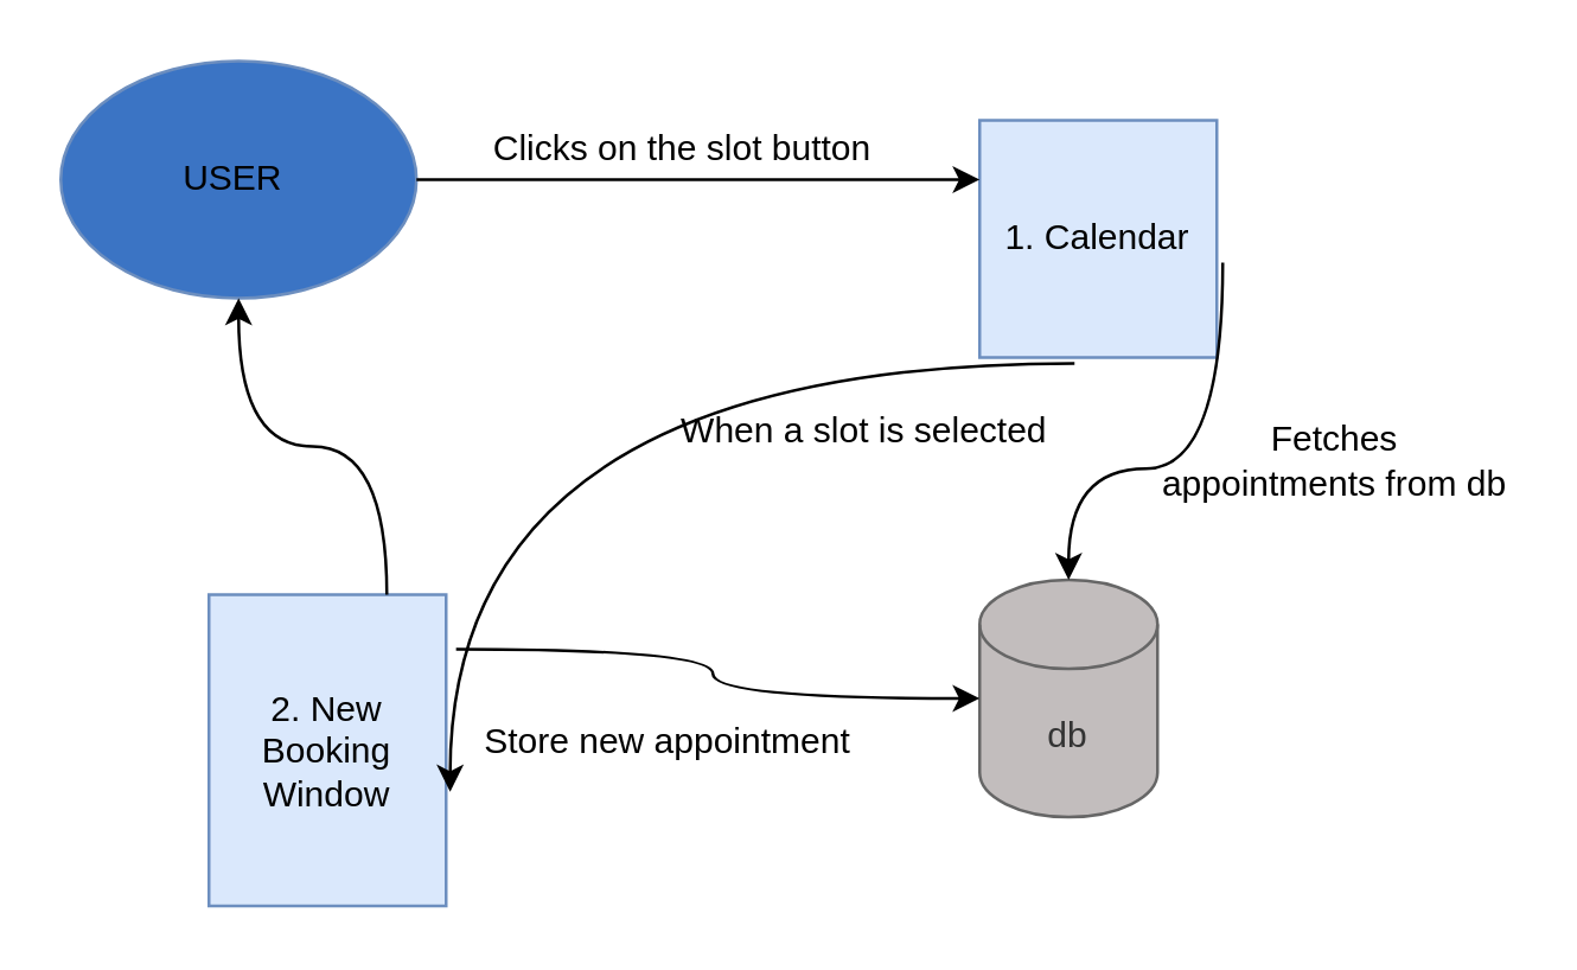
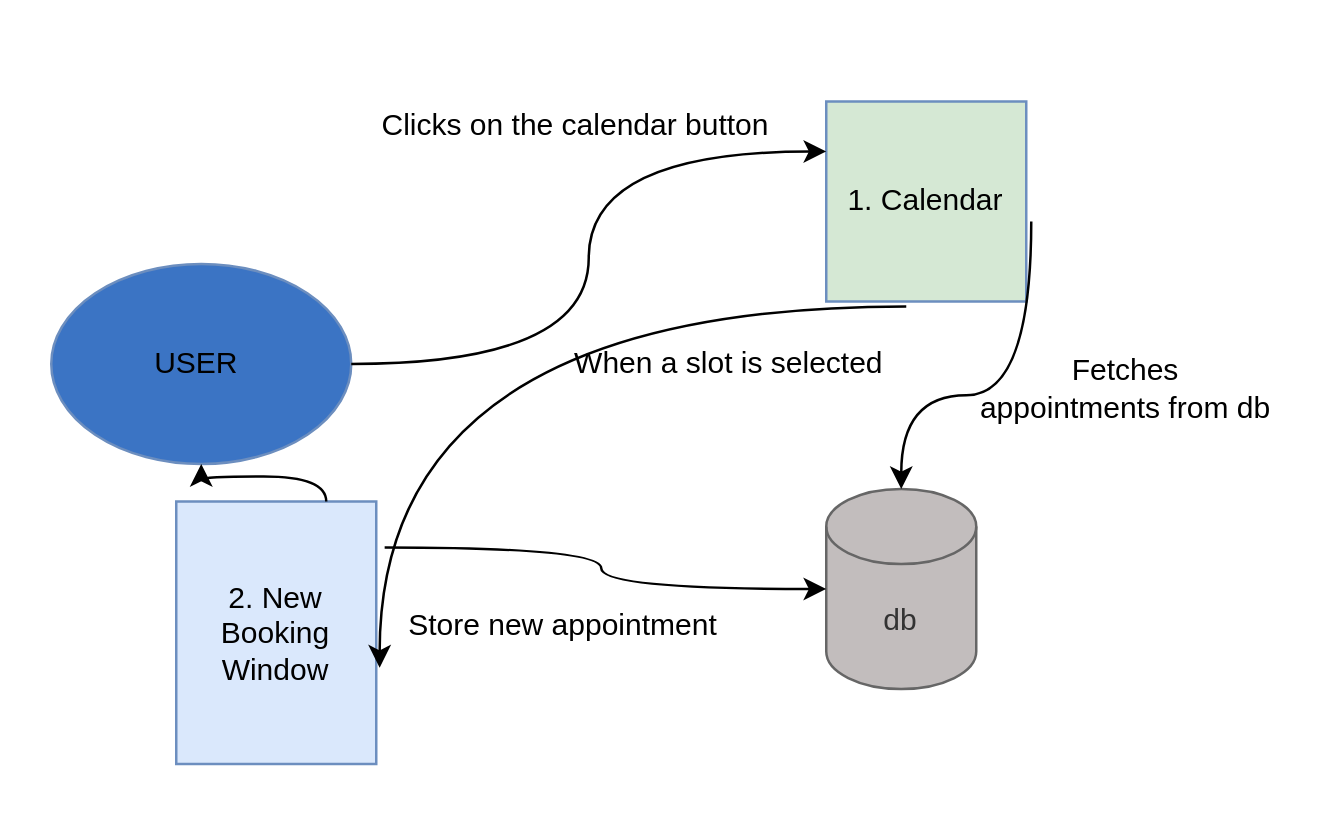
- <mxCell id="10" value="Clicks on the slot button" style="text;html=1;align=center;verticalAlign=middle;whiteSpace=wrap;rounded=0;" vertex="1" parent="1"><mxGeometry x="150" y="40" width="160" height="20" as="geometry" /></mxCell>
+ <mxCell id="10" value="Clicks on the calendar button" style="text;html=1;align=center;verticalAlign=middle;whiteSpace=wrap;rounded=0;" vertex="1" parent="1"><mxGeometry x="150" y="40" width="160" height="20" as="geometry" /></mxCell>
- <mxCell id="2" value="USER&amp;nbsp;" style="ellipse;whiteSpace=wrap;html=1;fillColor=light-dark(#3b74c4, #1d293b);strokeColor=#6c8ebf;" vertex="1" parent="1"><mxGeometry x="20" y="20" width="120" height="80" as="geometry" /></mxCell>
+ <mxCell id="2" value="USER&amp;nbsp;" style="ellipse;whiteSpace=wrap;html=1;fillColor=light-dark(#3b74c4, #1d293b);strokeColor=#6c8ebf;" vertex="1" parent="1"><mxGeometry x="20" y="105" width="120" height="80" as="geometry" /></mxCell>
- <mxCell id="3" value="1. Calendar" style="whiteSpace=wrap;html=1;aspect=fixed;fillColor=#dae8fc;strokeColor=#6c8ebf;" vertex="1" parent="1"><mxGeometry x="330" y="40" width="80" height="80" as="geometry" /></mxCell>
+ <mxCell id="3" value="1. Calendar" style="whiteSpace=wrap;html=1;aspect=fixed;fillColor=#d5e8d4;strokeColor=#6c8ebf;" vertex="1" parent="1"><mxGeometry x="330" y="40" width="80" height="80" as="geometry" /></mxCell>
